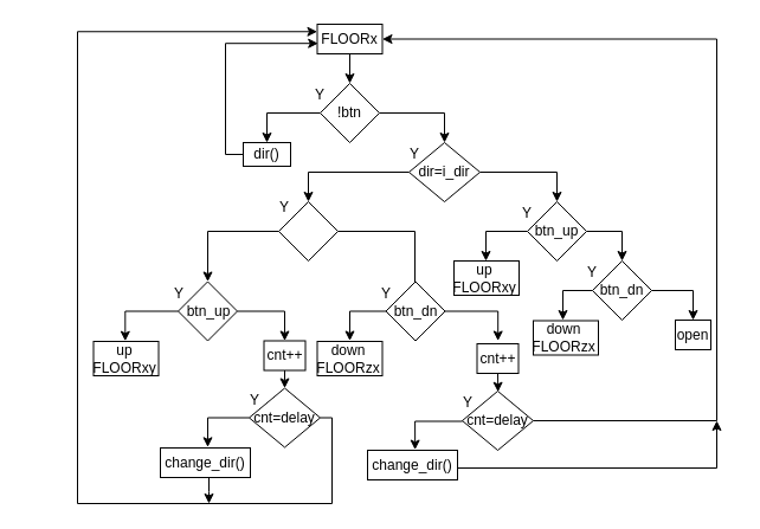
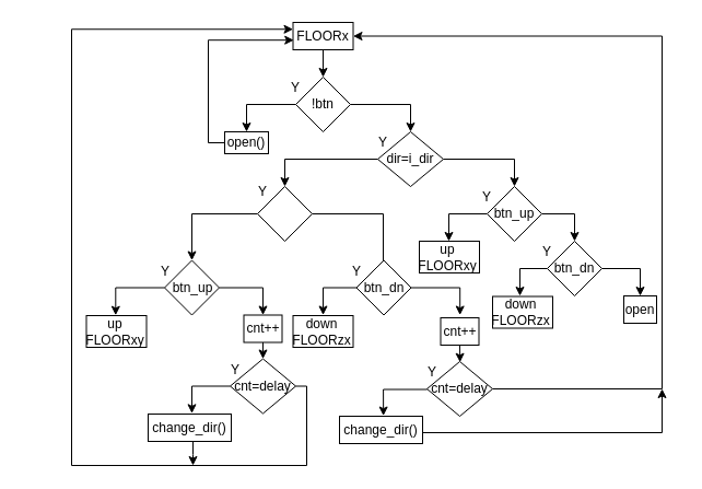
- <mxCell id="11" value="dir()" style="text;html=1;strokeColor=none;fillColor=none;align=center;verticalAlign=middle;whiteSpace=wrap;rounded=0;" parent="1" vertex="1"><mxGeometry x="205" y="120" width="40" height="20" as="geometry" /></mxCell>
+ <mxCell id="11" value="open()" style="text;html=1;strokeColor=none;fillColor=none;align=center;verticalAlign=middle;whiteSpace=wrap;rounded=0;" parent="1" vertex="1"><mxGeometry x="205" y="120" width="40" height="20" as="geometry" /></mxCell>
